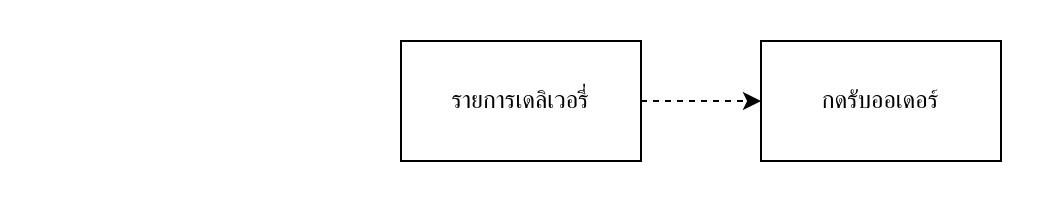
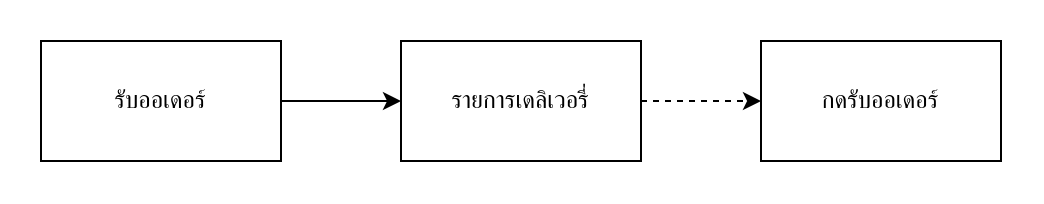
+ <mxCell id="3" value="รับออเดอร์" style="rounded=0;whiteSpace=wrap;html=1;" vertex="1" parent="1"><mxGeometry x="20" y="20" width="120" height="60" as="geometry" /></mxCell>
+ <mxCell id="2" style="edgeStyle=orthogonalEdgeStyle;rounded=0;orthogonalLoop=1;jettySize=auto;html=1;exitX=1;exitY=0.5;exitDx=0;exitDy=0;entryX=0;entryY=0.5;entryDx=0;entryDy=0;" edge="1" parent="1" source="3" target="5"><mxGeometry relative="1" as="geometry" /></mxCell>
